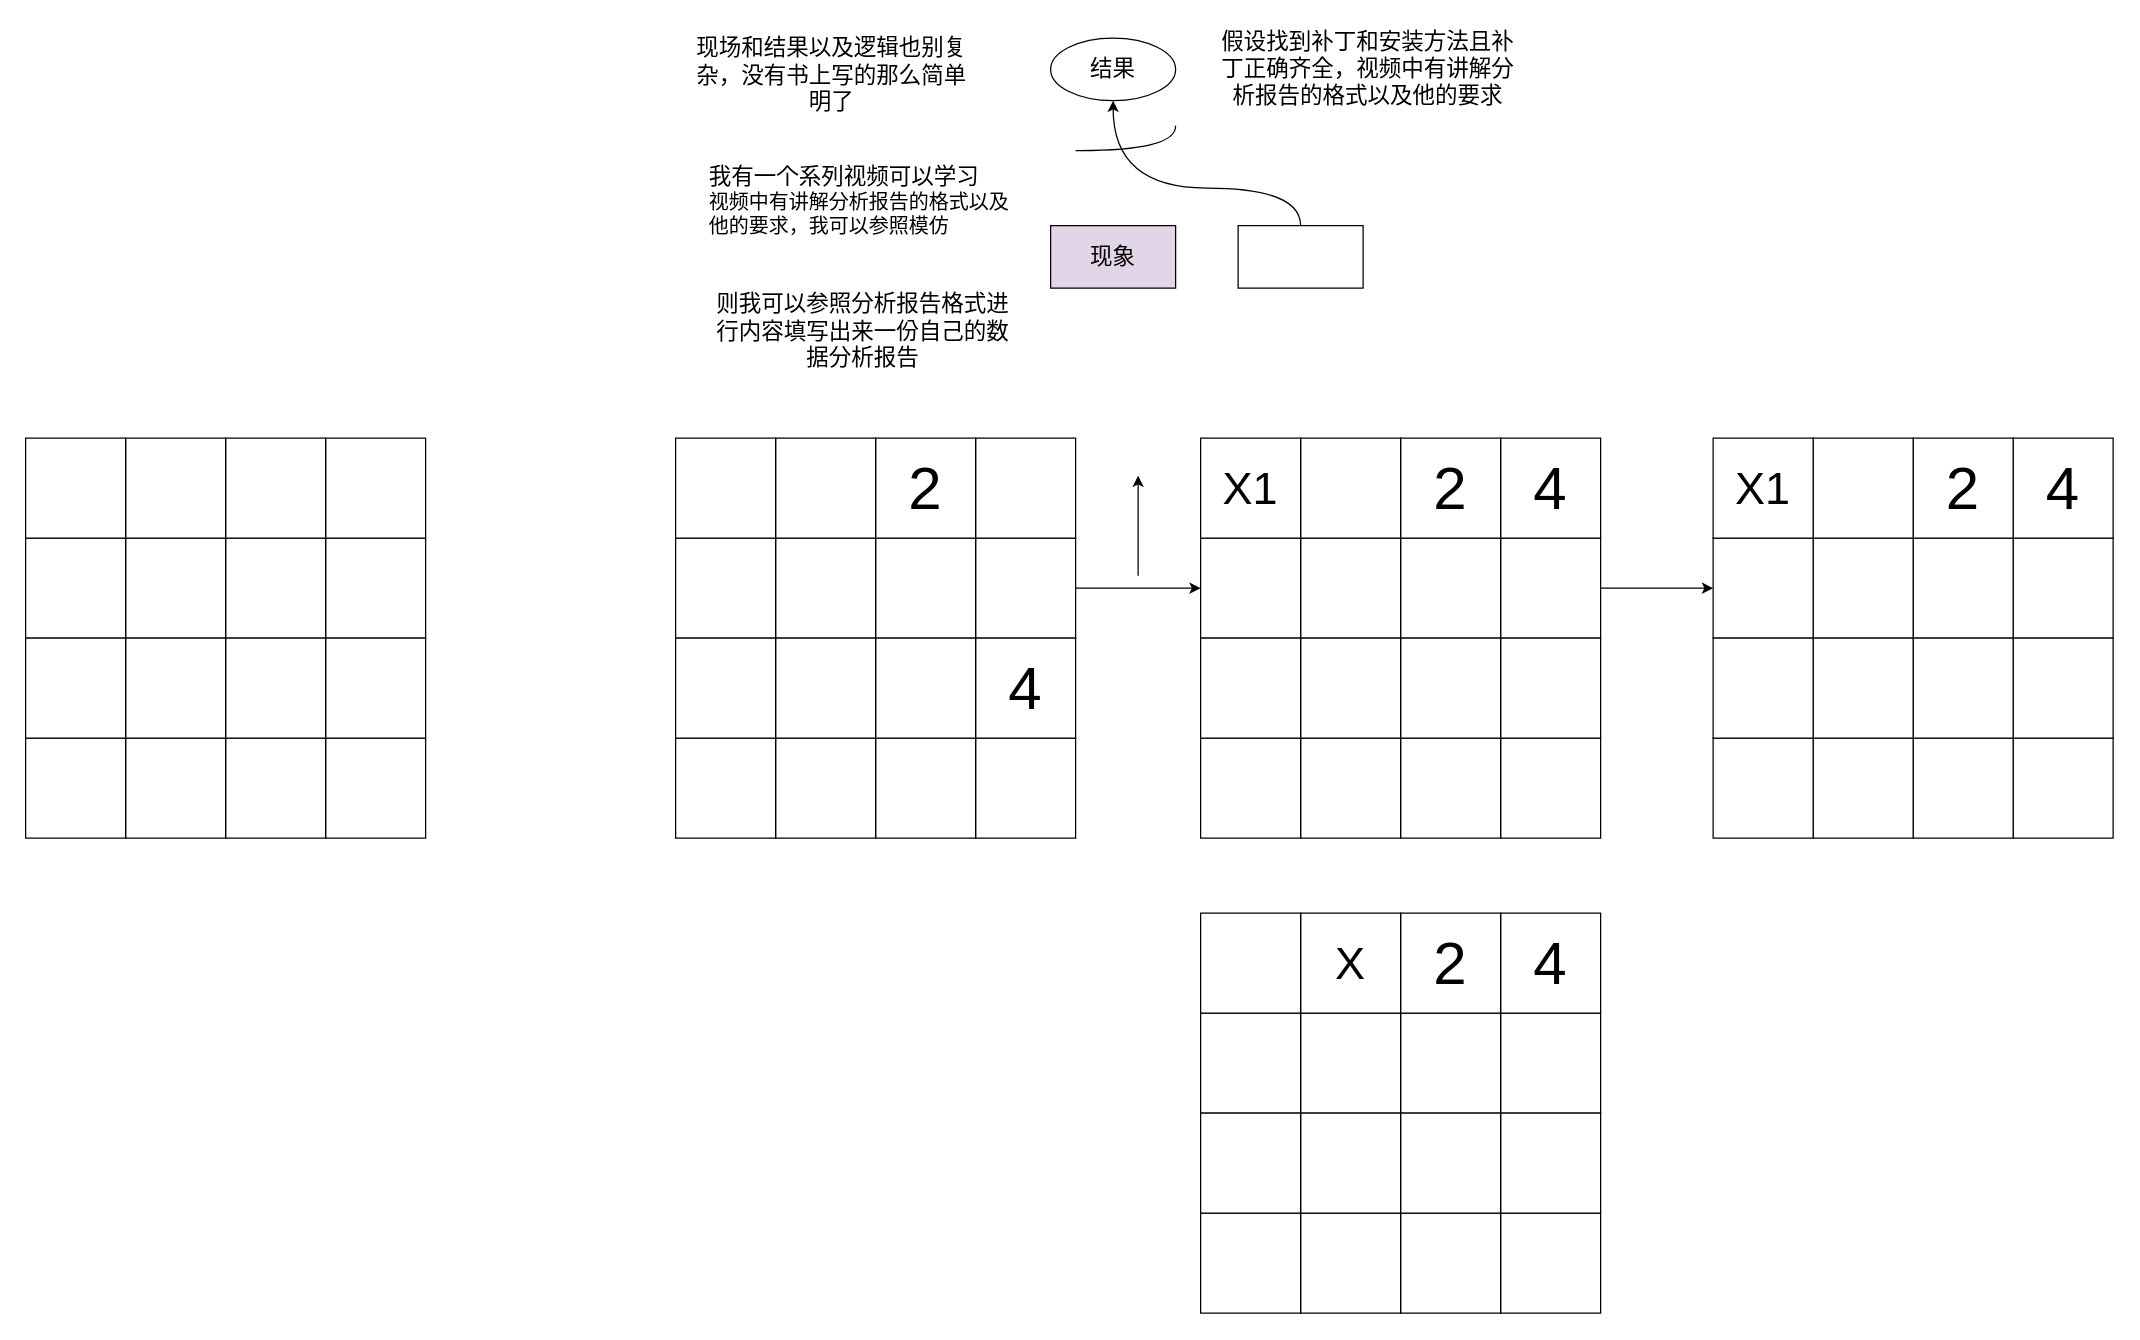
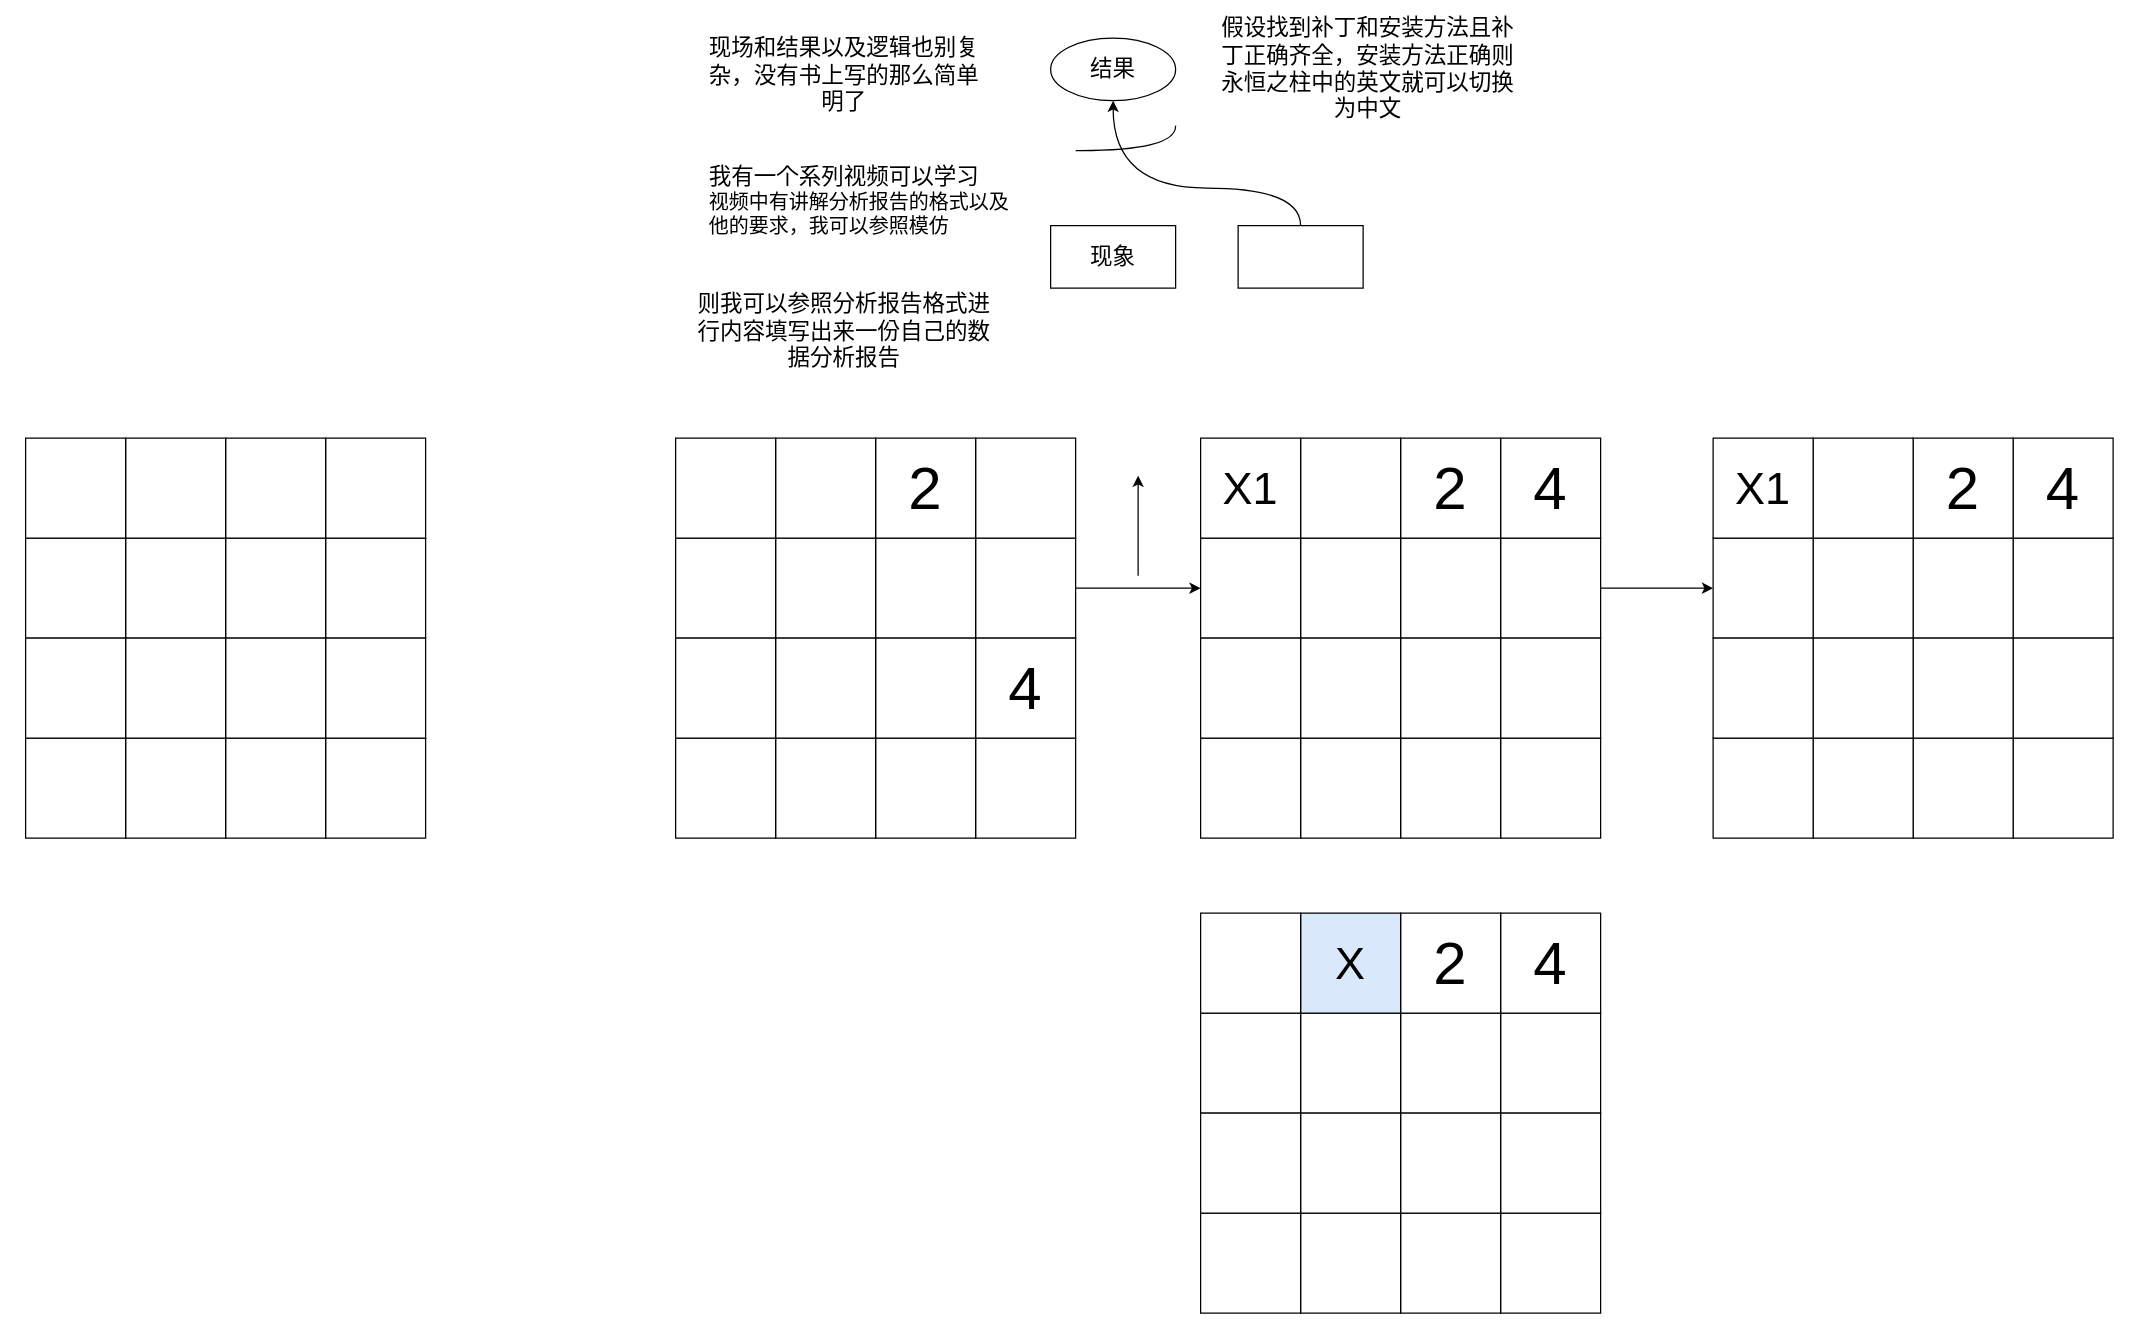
- <mxCell id="7" value="&lt;font style=&quot;font-size: 18px;&quot;&gt;假设找到补丁和安装方法且补丁正确齐全，视频中有讲解分析报告的格式以及他的要求&lt;/font&gt;" style="text;html=1;strokeColor=none;fillColor=none;align=center;verticalAlign=middle;whiteSpace=wrap;rounded=0;" parent="1" vertex="1"><mxGeometry x="974" y="20" width="240" height="70" as="geometry" /></mxCell>
+ <mxCell id="7" value="&lt;font style=&quot;font-size: 18px;&quot;&gt;假设找到补丁和安装方法且补丁正确齐全，安装方法正确则永恒之柱中的英文就可以切换为中文&lt;/font&gt;" style="text;html=1;strokeColor=none;fillColor=none;align=center;verticalAlign=middle;whiteSpace=wrap;rounded=0;" parent="1" vertex="1"><mxGeometry x="974" y="20" width="240" height="70" as="geometry" /></mxCell>
- <mxCell id="8" value="&lt;font style=&quot;font-size: 18px;&quot;&gt;现场和结果以及逻辑也别复杂，没有书上写的那么简单明了&lt;/font&gt;" style="text;html=1;strokeColor=none;fillColor=none;align=center;verticalAlign=middle;whiteSpace=wrap;rounded=0;" parent="1" vertex="1"><mxGeometry x="550" y="30" width="230" height="60" as="geometry" /></mxCell>
+ <mxCell id="8" value="&lt;font style=&quot;font-size: 18px;&quot;&gt;现场和结果以及逻辑也别复杂，没有书上写的那么简单明了&lt;/font&gt;" style="text;html=1;strokeColor=none;fillColor=none;align=center;verticalAlign=middle;whiteSpace=wrap;rounded=0;" parent="1" vertex="1"><mxGeometry x="560" y="30" width="230" height="60" as="geometry" /></mxCell>
- <mxCell id="2" value="&lt;font style=&quot;font-size: 18px;&quot;&gt;现象&lt;/font&gt;" style="rounded=0;whiteSpace=wrap;html=1;fillColor=#e1d5e7;" parent="1" vertex="1"><mxGeometry x="840" y="180" width="100" height="50" as="geometry" /></mxCell>
+ <mxCell id="2" value="&lt;font style=&quot;font-size: 18px;&quot;&gt;现象&lt;/font&gt;" style="rounded=0;whiteSpace=wrap;html=1;" parent="1" vertex="1"><mxGeometry x="840" y="180" width="100" height="50" as="geometry" /></mxCell>
- <mxCell id="9" value="&lt;font style=&quot;font-size: 18px;&quot;&gt;则我可以参照分析报告格式进行内容填写出来一份自己的数据分析报告&lt;/font&gt;" style="text;html=1;strokeColor=none;fillColor=none;align=center;verticalAlign=middle;whiteSpace=wrap;rounded=0;" parent="1" vertex="1"><mxGeometry x="565" y="230" width="250" height="70" as="geometry" /></mxCell>
+ <mxCell id="9" value="&lt;font style=&quot;font-size: 18px;&quot;&gt;则我可以参照分析报告格式进行内容填写出来一份自己的数据分析报告&lt;/font&gt;" style="text;html=1;strokeColor=none;fillColor=none;align=center;verticalAlign=middle;whiteSpace=wrap;rounded=0;" parent="1" vertex="1"><mxGeometry x="550" y="230" width="250" height="70" as="geometry" /></mxCell>
- <mxCell id="68" value="&lt;font style=&quot;font-size: 36px;&quot;&gt;X&lt;/font&gt;" style="whiteSpace=wrap;html=1;aspect=fixed;" vertex="1" parent="1"><mxGeometry x="1040" y="730" width="80" height="80" as="geometry" /></mxCell>
+ <mxCell id="68" value="&lt;font style=&quot;font-size: 36px;&quot;&gt;X&lt;/font&gt;" style="whiteSpace=wrap;html=1;aspect=fixed;fillColor=#dae8fc;" vertex="1" parent="1"><mxGeometry x="1040" y="730" width="80" height="80" as="geometry" /></mxCell>
